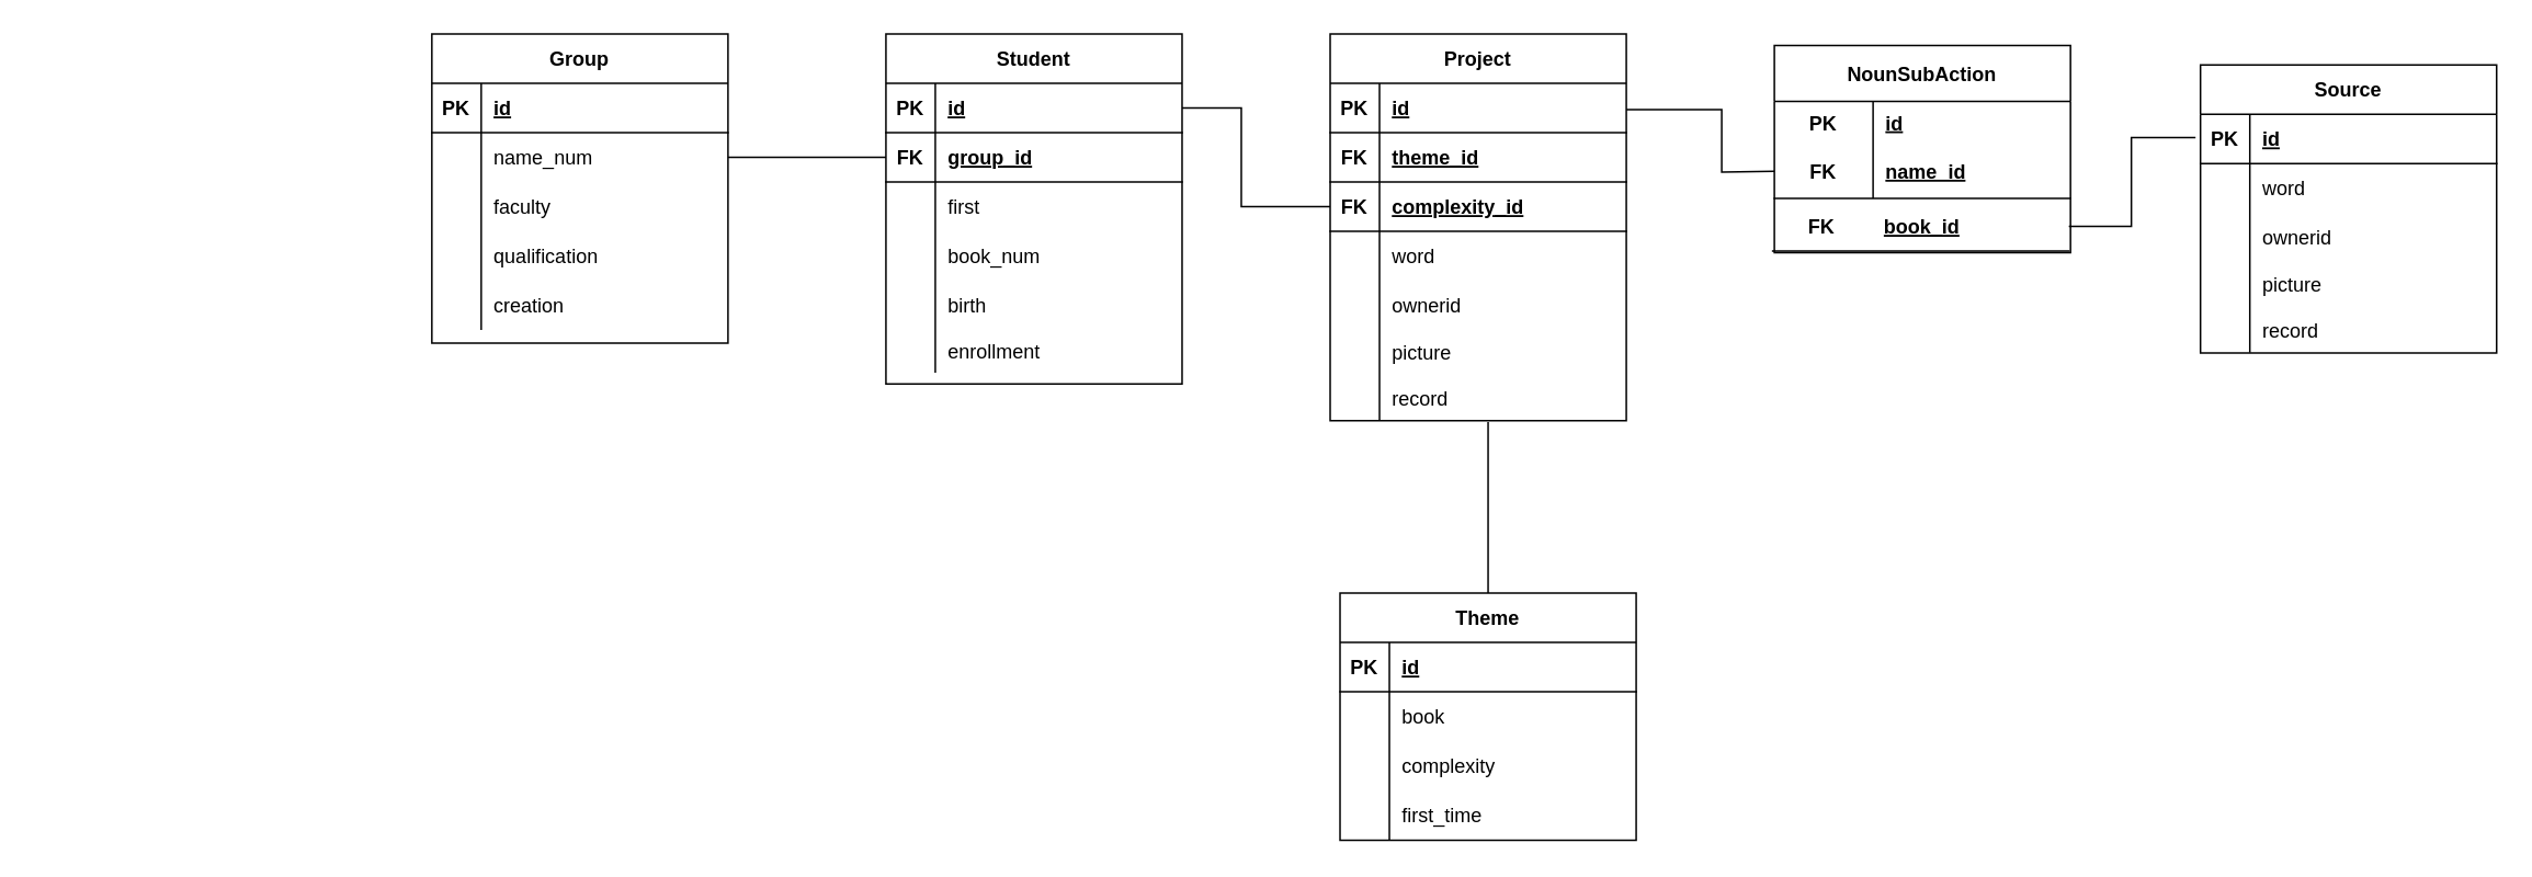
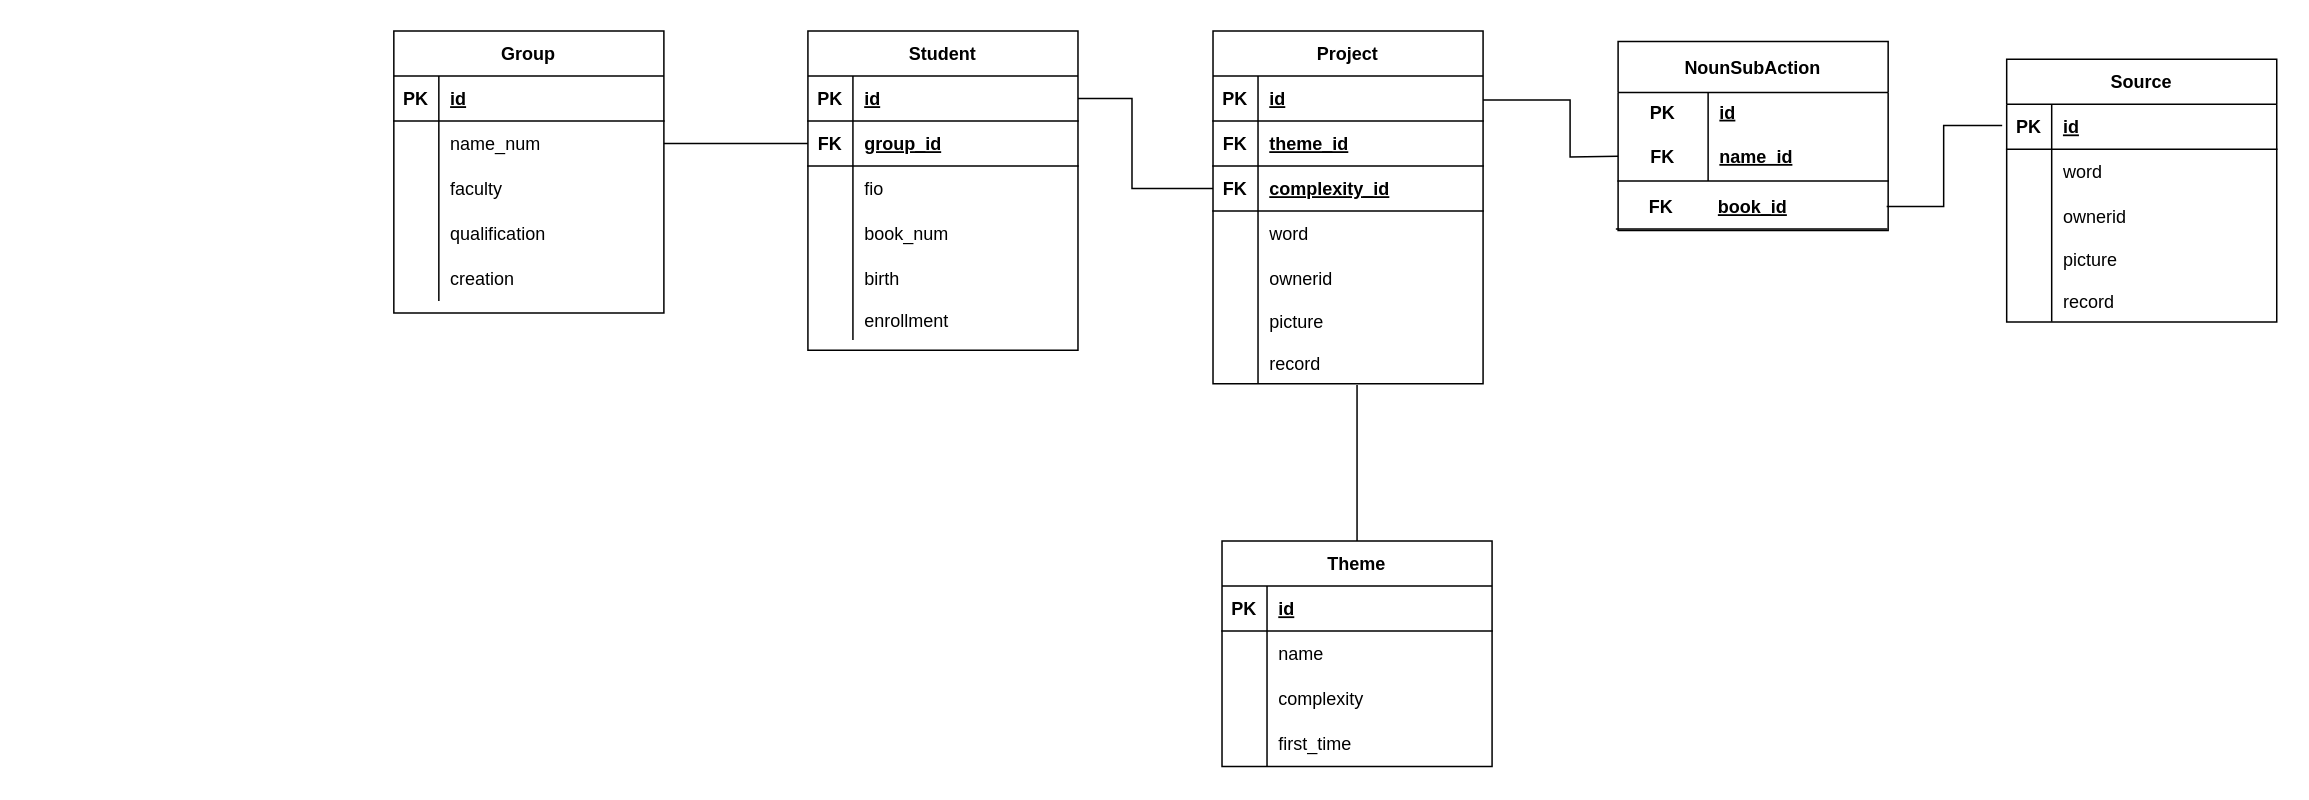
- <mxCell id="28" value="first" style="shape=partialRectangle;connectable=0;fillColor=none;top=0;left=0;bottom=0;right=0;align=left;spacingLeft=6;overflow=hidden;" vertex="1" parent="26"><mxGeometry x="30" width="150" height="30" as="geometry"><mxRectangle width="150" height="30" as="alternateBounds" /></mxGeometry></mxCell>
+ <mxCell id="28" value="fio" style="shape=partialRectangle;connectable=0;fillColor=none;top=0;left=0;bottom=0;right=0;align=left;spacingLeft=6;overflow=hidden;" vertex="1" parent="26"><mxGeometry x="30" width="150" height="30" as="geometry"><mxRectangle width="150" height="30" as="alternateBounds" /></mxGeometry></mxCell>
- <mxCell id="78" value="book" style="shape=partialRectangle;connectable=0;fillColor=none;top=0;left=0;bottom=0;right=0;align=left;spacingLeft=6;overflow=hidden;" vertex="1" parent="76"><mxGeometry x="30" width="150" height="30" as="geometry"><mxRectangle width="150" height="30" as="alternateBounds" /></mxGeometry></mxCell>
+ <mxCell id="78" value="name" style="shape=partialRectangle;connectable=0;fillColor=none;top=0;left=0;bottom=0;right=0;align=left;spacingLeft=6;overflow=hidden;" vertex="1" parent="76"><mxGeometry x="30" width="150" height="30" as="geometry"><mxRectangle width="150" height="30" as="alternateBounds" /></mxGeometry></mxCell>
